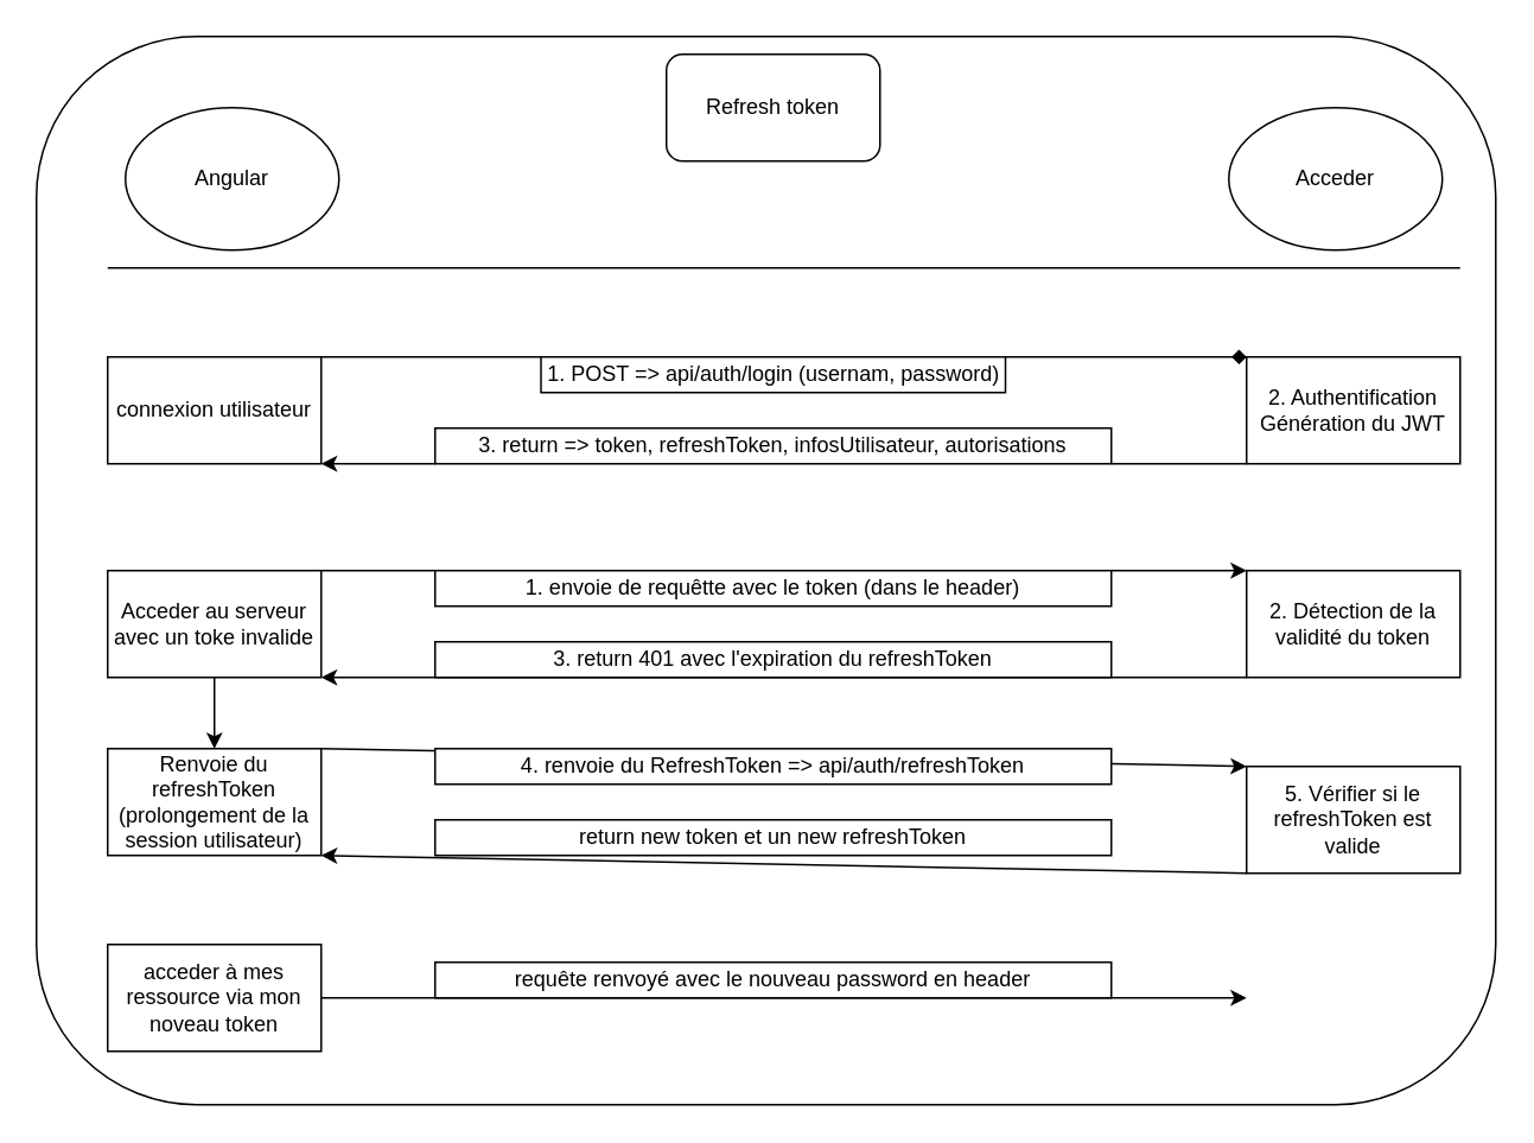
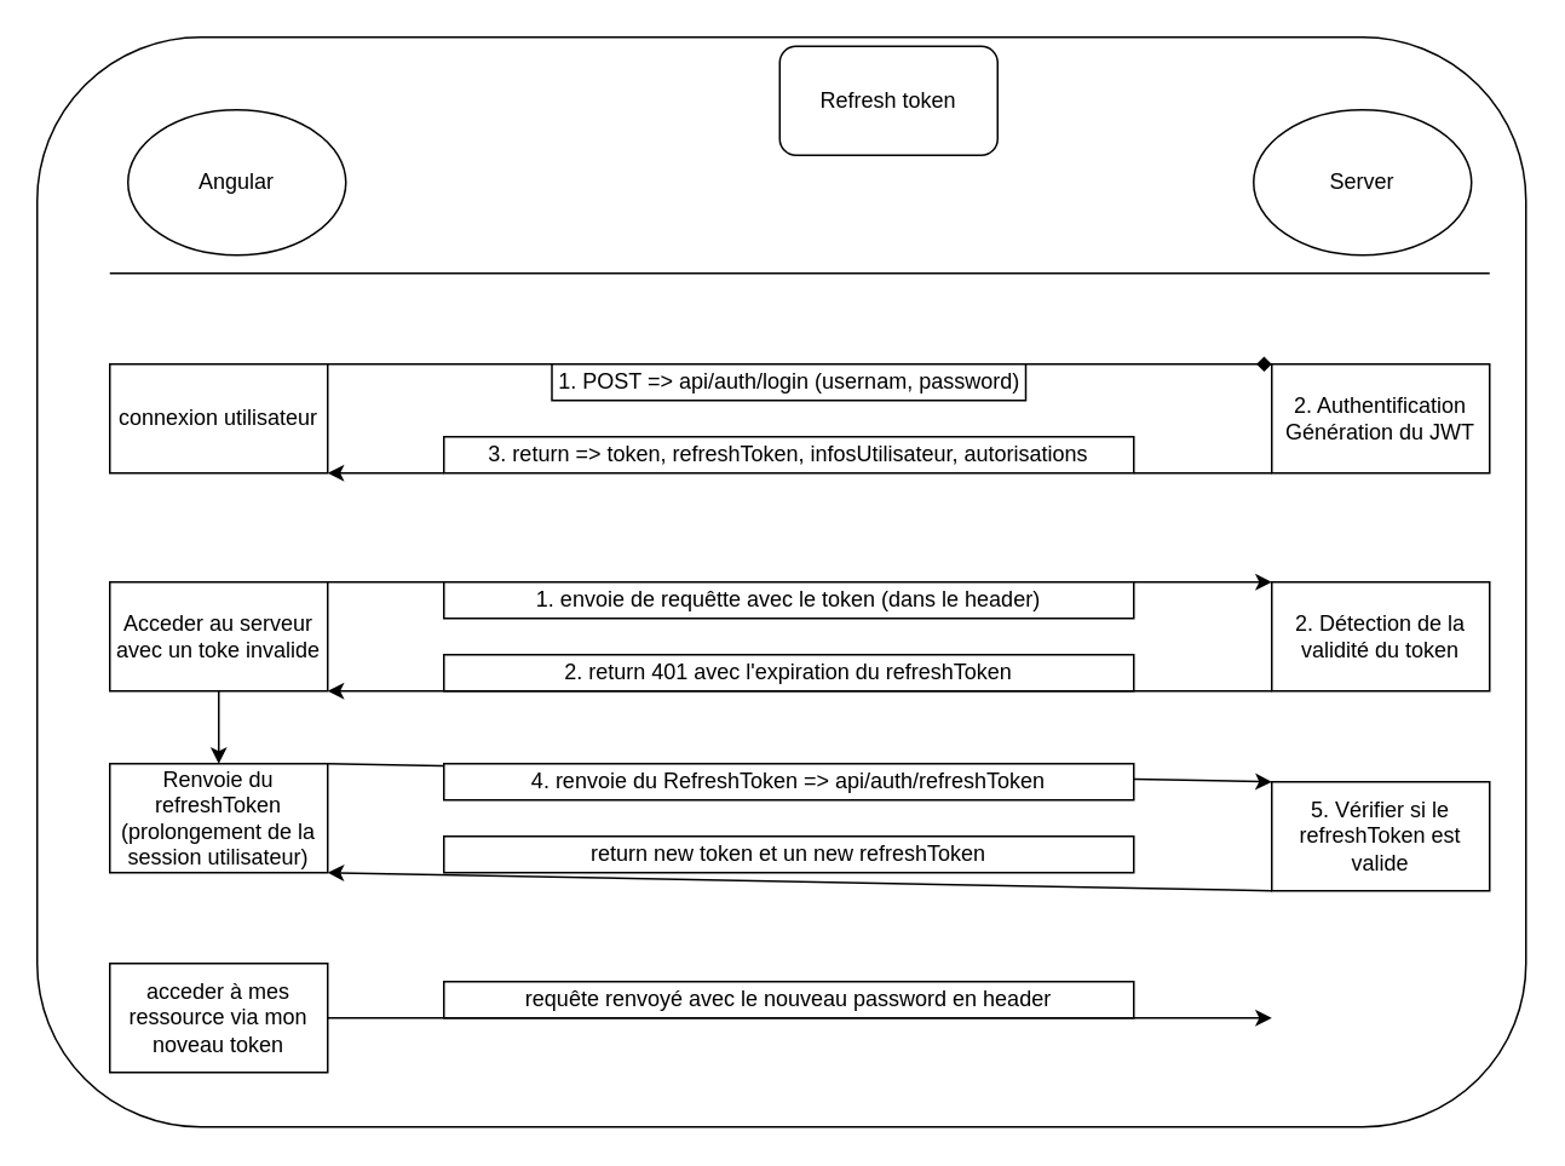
- <mxCell id="3" value="Refresh token" style="rounded=1;whiteSpace=wrap;html=1;" vertex="1" parent="1"><mxGeometry x="374" y="30" width="120" height="60" as="geometry" /></mxCell>
+ <mxCell id="3" value="Refresh token" style="rounded=1;whiteSpace=wrap;html=1;" vertex="1" parent="1"><mxGeometry x="429" y="25" width="120" height="60" as="geometry" /></mxCell>
- <mxCell id="5" value="Acceder" style="ellipse;whiteSpace=wrap;html=1;" vertex="1" parent="1"><mxGeometry x="690" y="60" width="120" height="80" as="geometry" /></mxCell>
+ <mxCell id="5" value="Server" style="ellipse;whiteSpace=wrap;html=1;" vertex="1" parent="1"><mxGeometry x="690" y="60" width="120" height="80" as="geometry" /></mxCell>
- <mxCell id="19" value="3. return 401 avec l'expiration du refreshToken" style="rounded=0;whiteSpace=wrap;html=1;" vertex="1" parent="1"><mxGeometry x="244" y="360" width="380" height="20" as="geometry" /></mxCell>
+ <mxCell id="19" value="2. return 401 avec l'expiration du refreshToken" style="rounded=0;whiteSpace=wrap;html=1;" vertex="1" parent="1"><mxGeometry x="244" y="360" width="380" height="20" as="geometry" /></mxCell>
